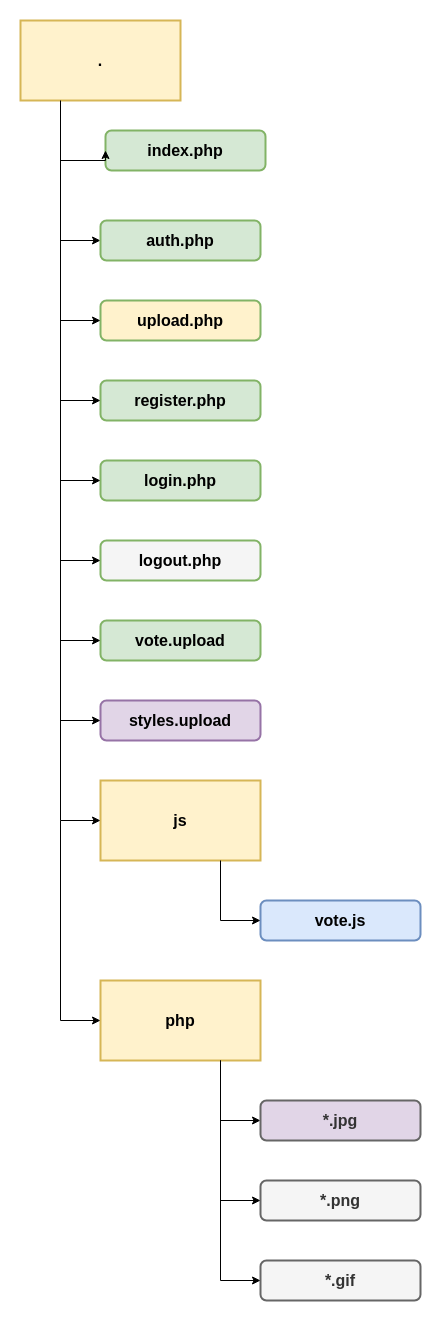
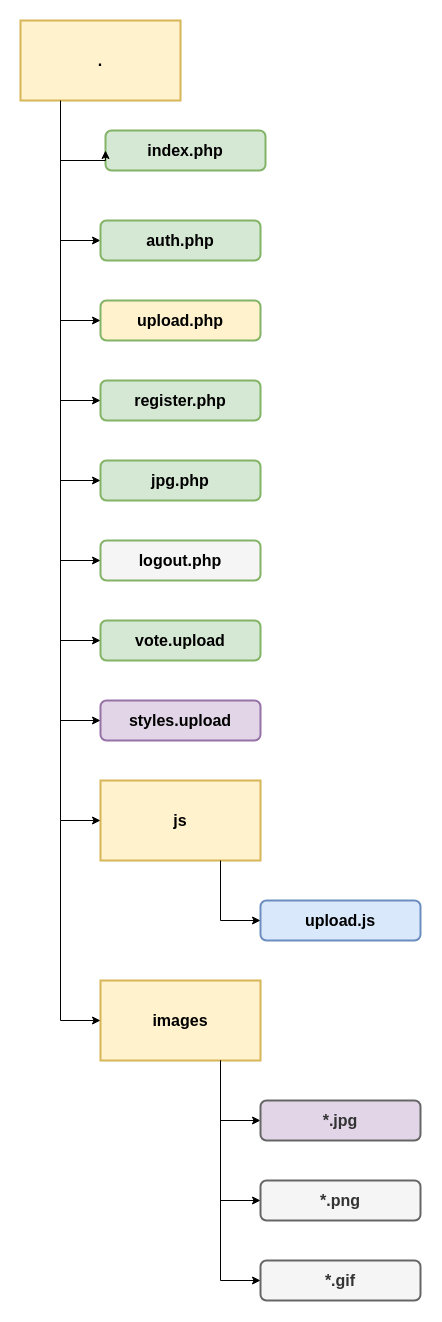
- <mxCell id="11" value="&lt;font style=&quot;font-size: 16px;&quot;&gt;&lt;b&gt;login.php&lt;/b&gt;&lt;/font&gt;" style="rounded=1;whiteSpace=wrap;html=1;fillColor=#d5e8d4;strokeColor=#82b366;strokeWidth=2;" parent="1" vertex="1"><mxGeometry x="100" y="460" width="160" height="40" as="geometry" /></mxCell>
+ <mxCell id="11" value="&lt;font style=&quot;font-size: 16px;&quot;&gt;&lt;b&gt;jpg.php&lt;/b&gt;&lt;/font&gt;" style="rounded=1;whiteSpace=wrap;html=1;fillColor=#d5e8d4;strokeColor=#82b366;strokeWidth=2;" parent="1" vertex="1"><mxGeometry x="100" y="460" width="160" height="40" as="geometry" /></mxCell>
- <mxCell id="23" value="&lt;font style=&quot;font-size: 16px;&quot;&gt;&lt;b&gt;vote.js&lt;/b&gt;&lt;/font&gt;" style="rounded=1;whiteSpace=wrap;html=1;fillColor=#dae8fc;strokeColor=#6c8ebf;strokeWidth=2;" parent="1" vertex="1"><mxGeometry x="260" y="900" width="160" height="40" as="geometry" /></mxCell>
+ <mxCell id="23" value="&lt;font style=&quot;font-size: 16px;&quot;&gt;&lt;b&gt;upload.js&lt;/b&gt;&lt;/font&gt;" style="rounded=1;whiteSpace=wrap;html=1;fillColor=#dae8fc;strokeColor=#6c8ebf;strokeWidth=2;" parent="1" vertex="1"><mxGeometry x="260" y="900" width="160" height="40" as="geometry" /></mxCell>
- <mxCell id="2" value="&lt;b&gt;&lt;font style=&quot;font-size: 16px;&quot;&gt;php&lt;/font&gt;&lt;/b&gt;" style="rounded=0;whiteSpace=wrap;html=1;fillColor=#fff2cc;strokeColor=#d6b656;strokeWidth=2;" parent="1" vertex="1"><mxGeometry x="100" y="980" width="160" height="80" as="geometry" /></mxCell>
+ <mxCell id="2" value="&lt;b&gt;&lt;font style=&quot;font-size: 16px;&quot;&gt;images&lt;/font&gt;&lt;/b&gt;" style="rounded=0;whiteSpace=wrap;html=1;fillColor=#fff2cc;strokeColor=#d6b656;strokeWidth=2;" parent="1" vertex="1"><mxGeometry x="100" y="980" width="160" height="80" as="geometry" /></mxCell>
